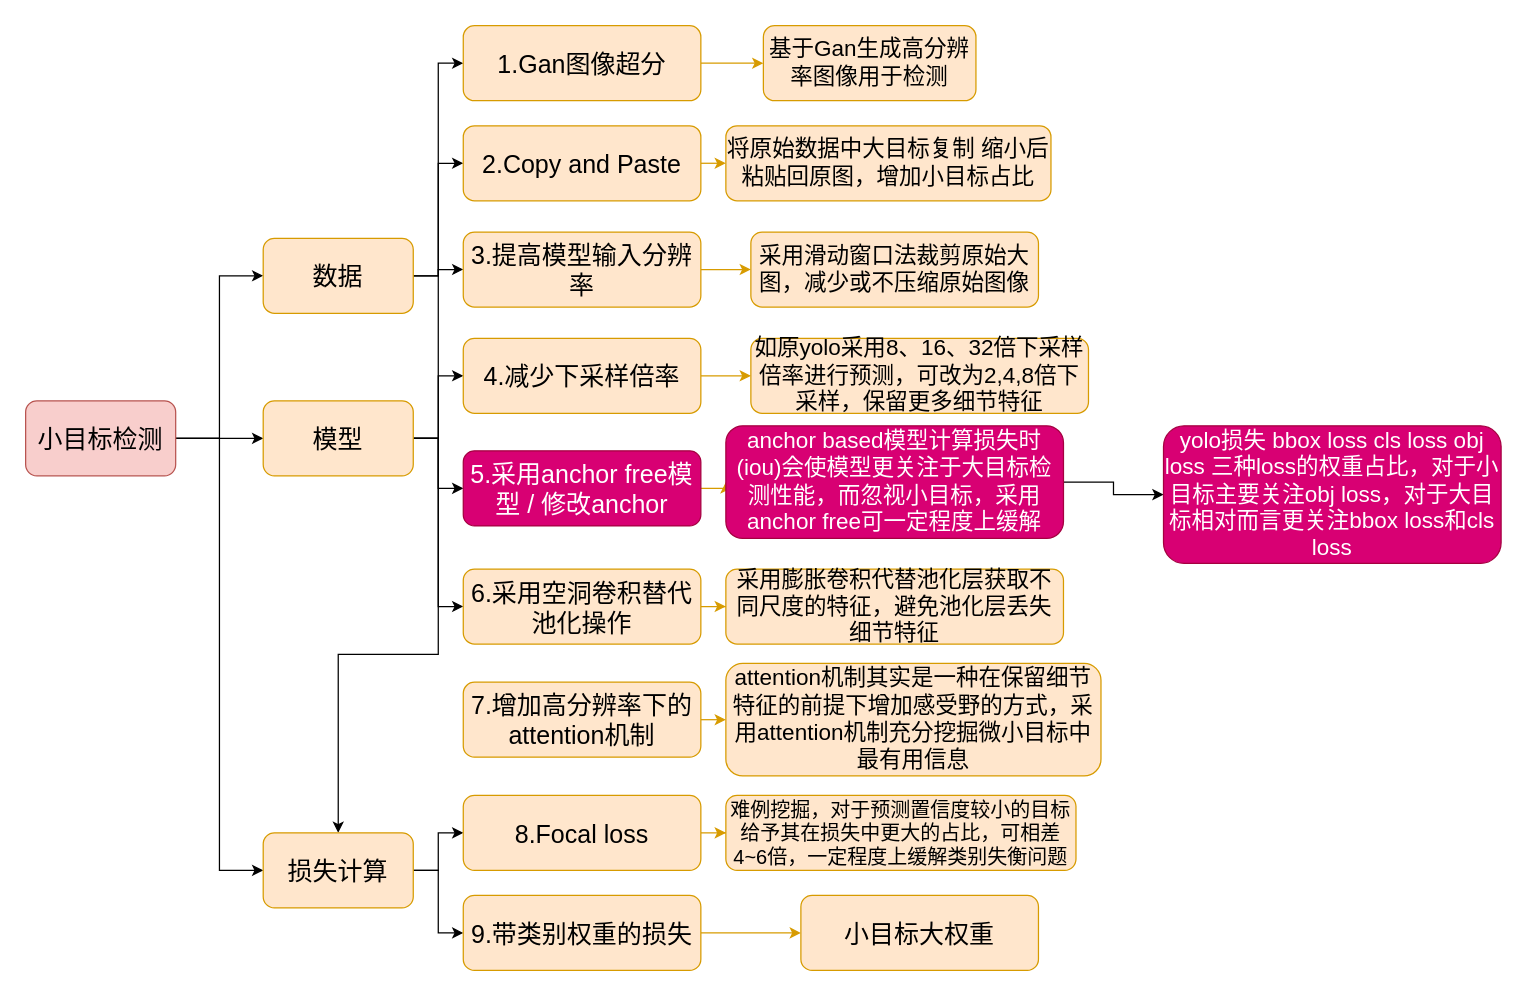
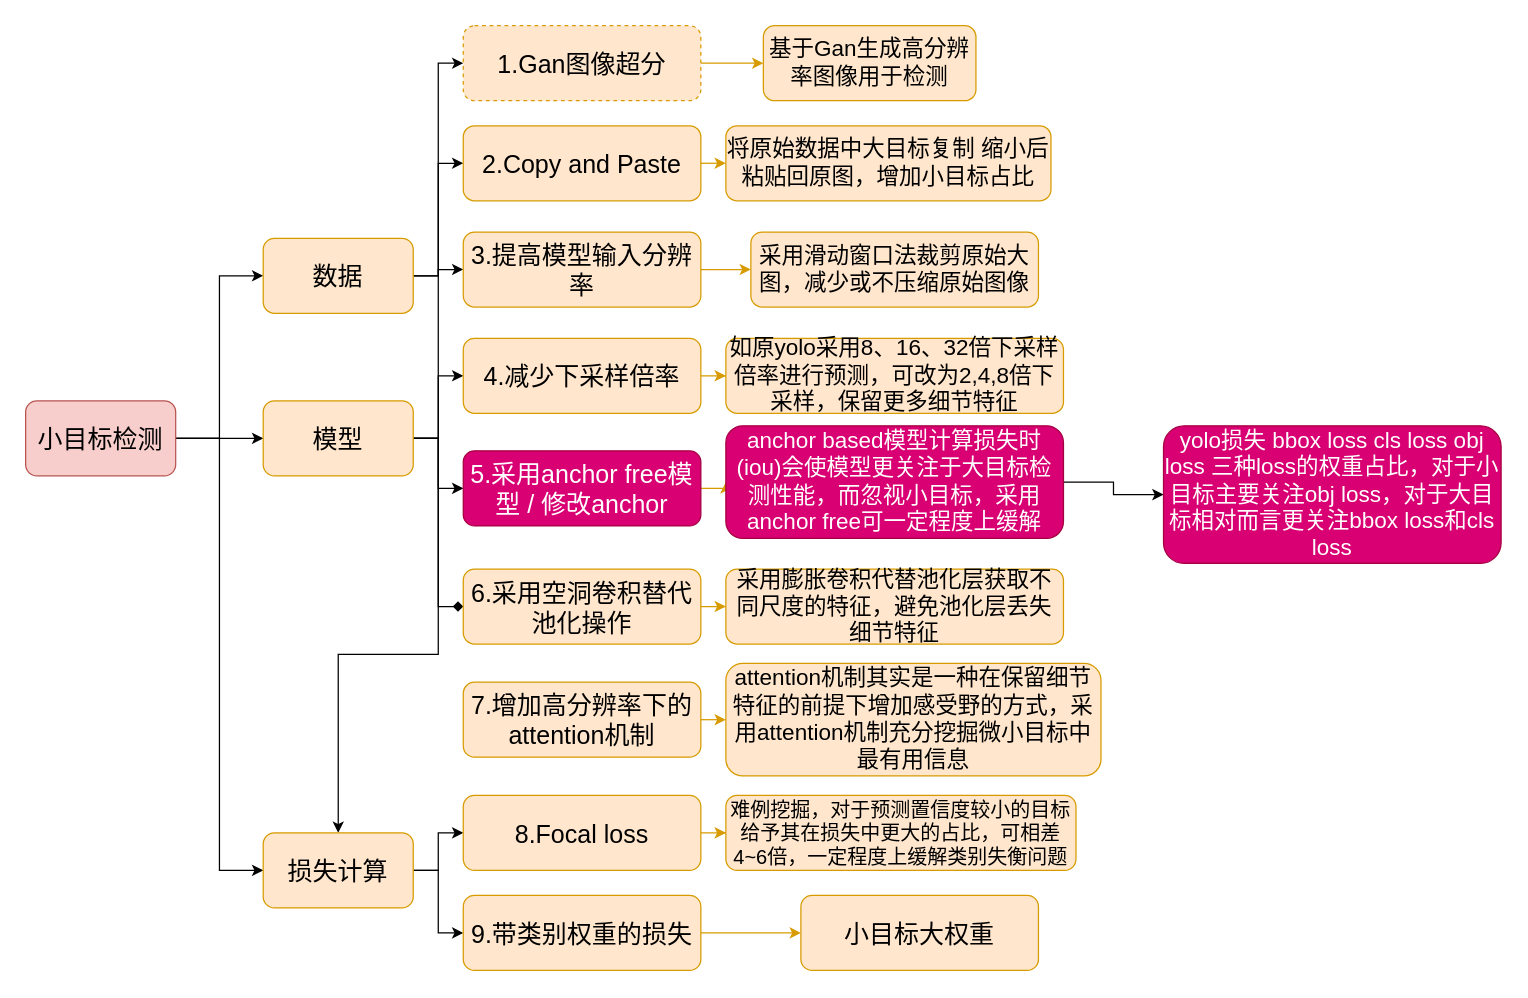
- <mxCell id="19" value="1.Gan图像超分" style="rounded=1;whiteSpace=wrap;html=1;fontSize=20;fillColor=#ffe6cc;strokeColor=#d79b00;" parent="1" vertex="1"><mxGeometry x="370" y="20" width="190" height="60" as="geometry" /></mxCell>
+ <mxCell id="19" value="1.Gan图像超分" style="rounded=1;whiteSpace=wrap;html=1;fontSize=20;fillColor=#ffe6cc;strokeColor=#d79b00;dashed=1;" parent="1" vertex="1"><mxGeometry x="370" y="20" width="190" height="60" as="geometry" /></mxCell>
- <mxCell id="35" value="如原yolo采用8、16、32倍下采样倍率进行预测，可改为2,4,8倍下采样，保留更多细节特征" style="rounded=1;whiteSpace=wrap;html=1;fontSize=18;fillColor=#ffe6cc;strokeColor=#d79b00;" parent="1" vertex="1"><mxGeometry x="600" y="270" width="270" height="60" as="geometry" /></mxCell>
+ <mxCell id="35" value="如原yolo采用8、16、32倍下采样倍率进行预测，可改为2,4,8倍下采样，保留更多细节特征" style="rounded=1;whiteSpace=wrap;html=1;fontSize=18;fillColor=#ffe6cc;strokeColor=#d79b00;" parent="1" vertex="1"><mxGeometry x="580" y="270" width="270" height="60" as="geometry" /></mxCell>
- <mxCell id="12" style="edgeStyle=orthogonalEdgeStyle;rounded=0;orthogonalLoop=1;jettySize=auto;html=1;exitX=1;exitY=0.5;exitDx=0;exitDy=0;entryX=0;entryY=0.5;entryDx=0;entryDy=0;fontSize=18;" parent="1" source="14" target="42" edge="1"><mxGeometry relative="1" as="geometry" /></mxCell>
+ <mxCell id="12" style="edgeStyle=orthogonalEdgeStyle;rounded=0;orthogonalLoop=1;jettySize=auto;html=1;exitX=1;exitY=0.5;exitDx=0;exitDy=0;entryX=0;entryY=0.5;entryDx=0;entryDy=0;fontSize=18;endArrow=diamond;" parent="1" source="14" target="42" edge="1"><mxGeometry relative="1" as="geometry" /></mxCell>
